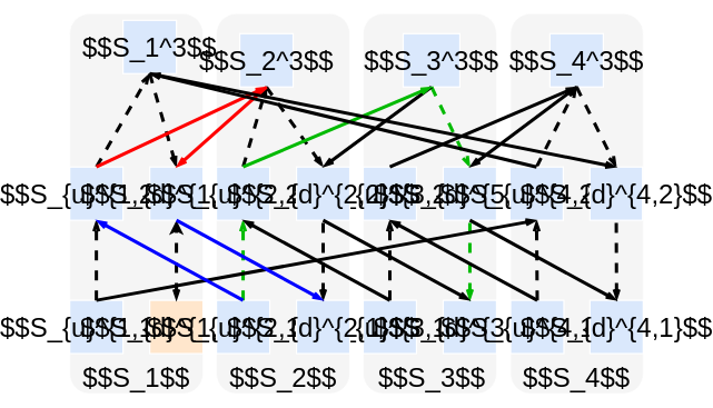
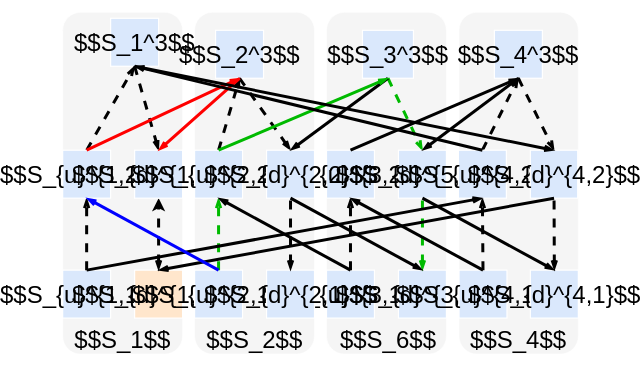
- <mxCell id="53" value="" style="endArrow=openThin;html=1;rounded=0;strokeColor=#0000FF;exitX=0.5;exitY=1;exitDx=0;exitDy=0;entryX=0.5;entryY=0;entryDx=0;entryDy=0;startArrow=none;startFill=0;endFill=0;strokeWidth=5;fontSize=40;" parent="1" source="34" target="23" edge="1"><mxGeometry width="50" height="50" relative="1" as="geometry"><mxPoint x="280" y="195" as="sourcePoint" /><mxPoint x="380" y="135" as="targetPoint" /></mxGeometry></mxCell>
+ <mxCell id="47" value="" style="endArrow=openThin;html=1;rounded=0;strokeColor=#000000;exitX=0.5;exitY=1;exitDx=0;exitDy=0;startArrow=none;startFill=0;endFill=0;entryX=0.5;entryY=0;entryDx=0;entryDy=0;strokeWidth=5;fontSize=40;" parent="1" source="38" target="7" edge="1"><mxGeometry width="50" height="50" relative="1" as="geometry"><mxPoint x="250" y="165" as="sourcePoint" /><mxPoint x="320" y="205" as="targetPoint" /></mxGeometry></mxCell>
- <mxCell id="59" value="$$S_3$$" style="text;html=1;strokeColor=none;fillColor=none;align=center;verticalAlign=middle;whiteSpace=wrap;rounded=0;fontSize=40;" parent="1" vertex="1"><mxGeometry x="497.5" y="540" width="130" height="50" as="geometry" /></mxCell>
+ <mxCell id="59" value="$$S_6$$" style="text;html=1;strokeColor=none;fillColor=none;align=center;verticalAlign=middle;whiteSpace=wrap;rounded=0;fontSize=40;" parent="1" vertex="1"><mxGeometry x="497.5" y="540" width="130" height="50" as="geometry" /></mxCell>
